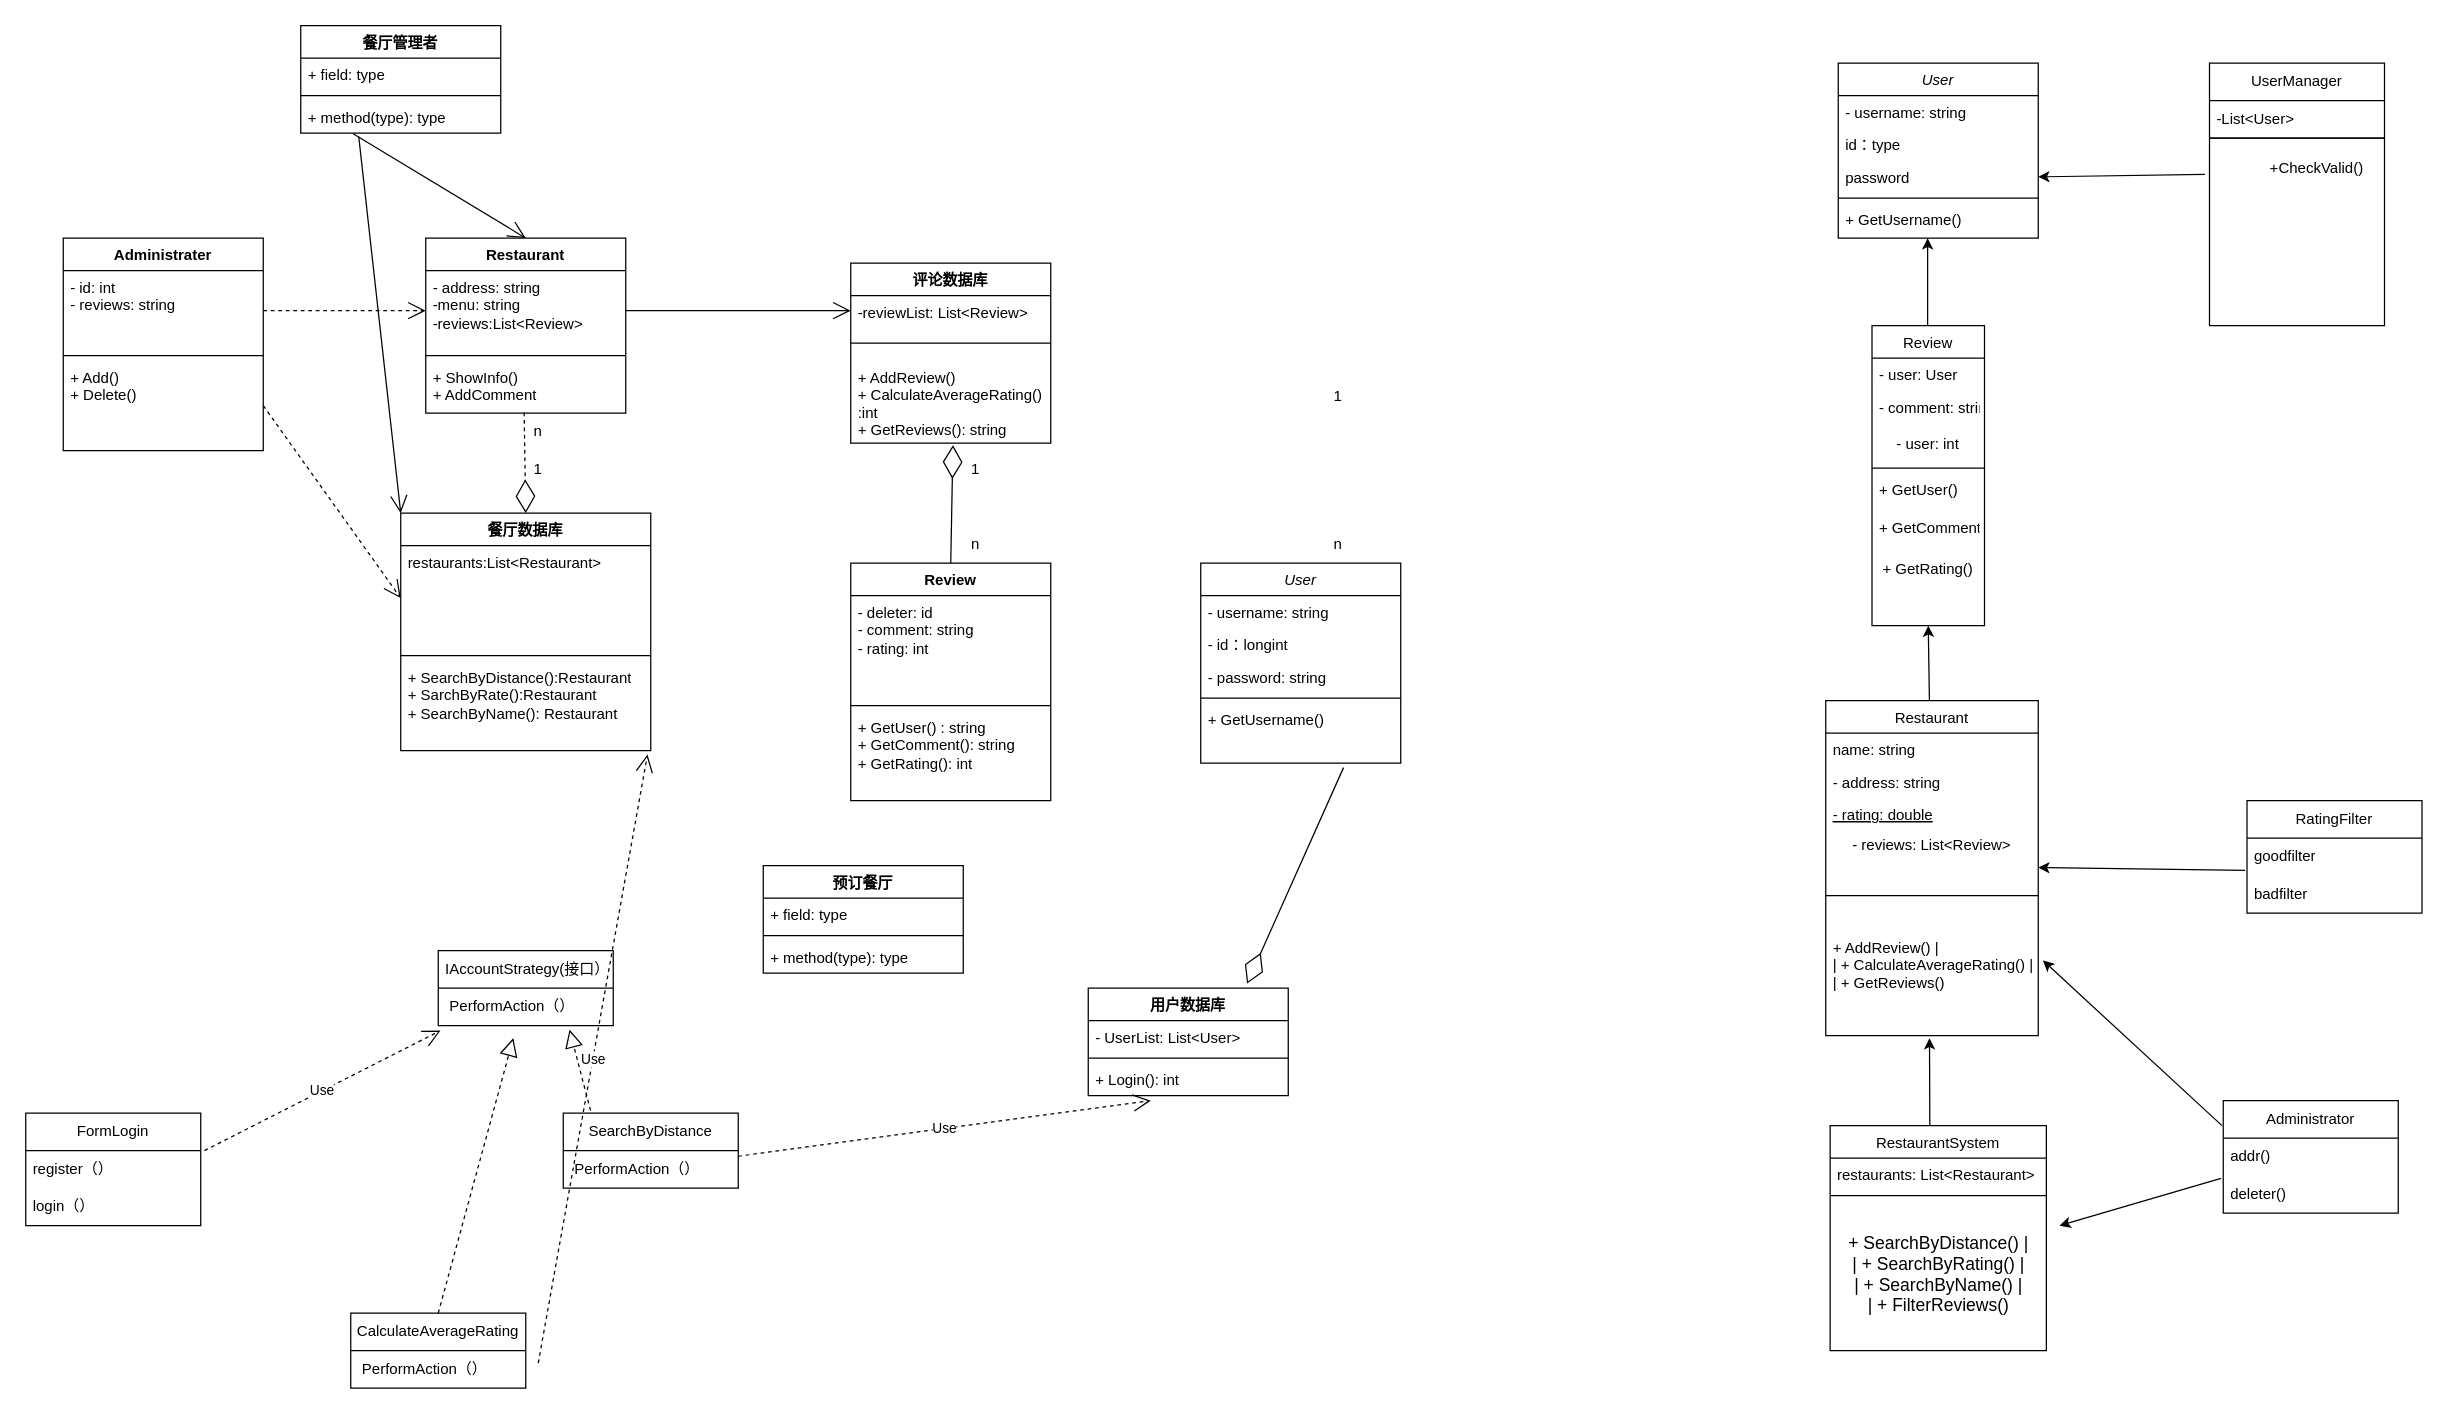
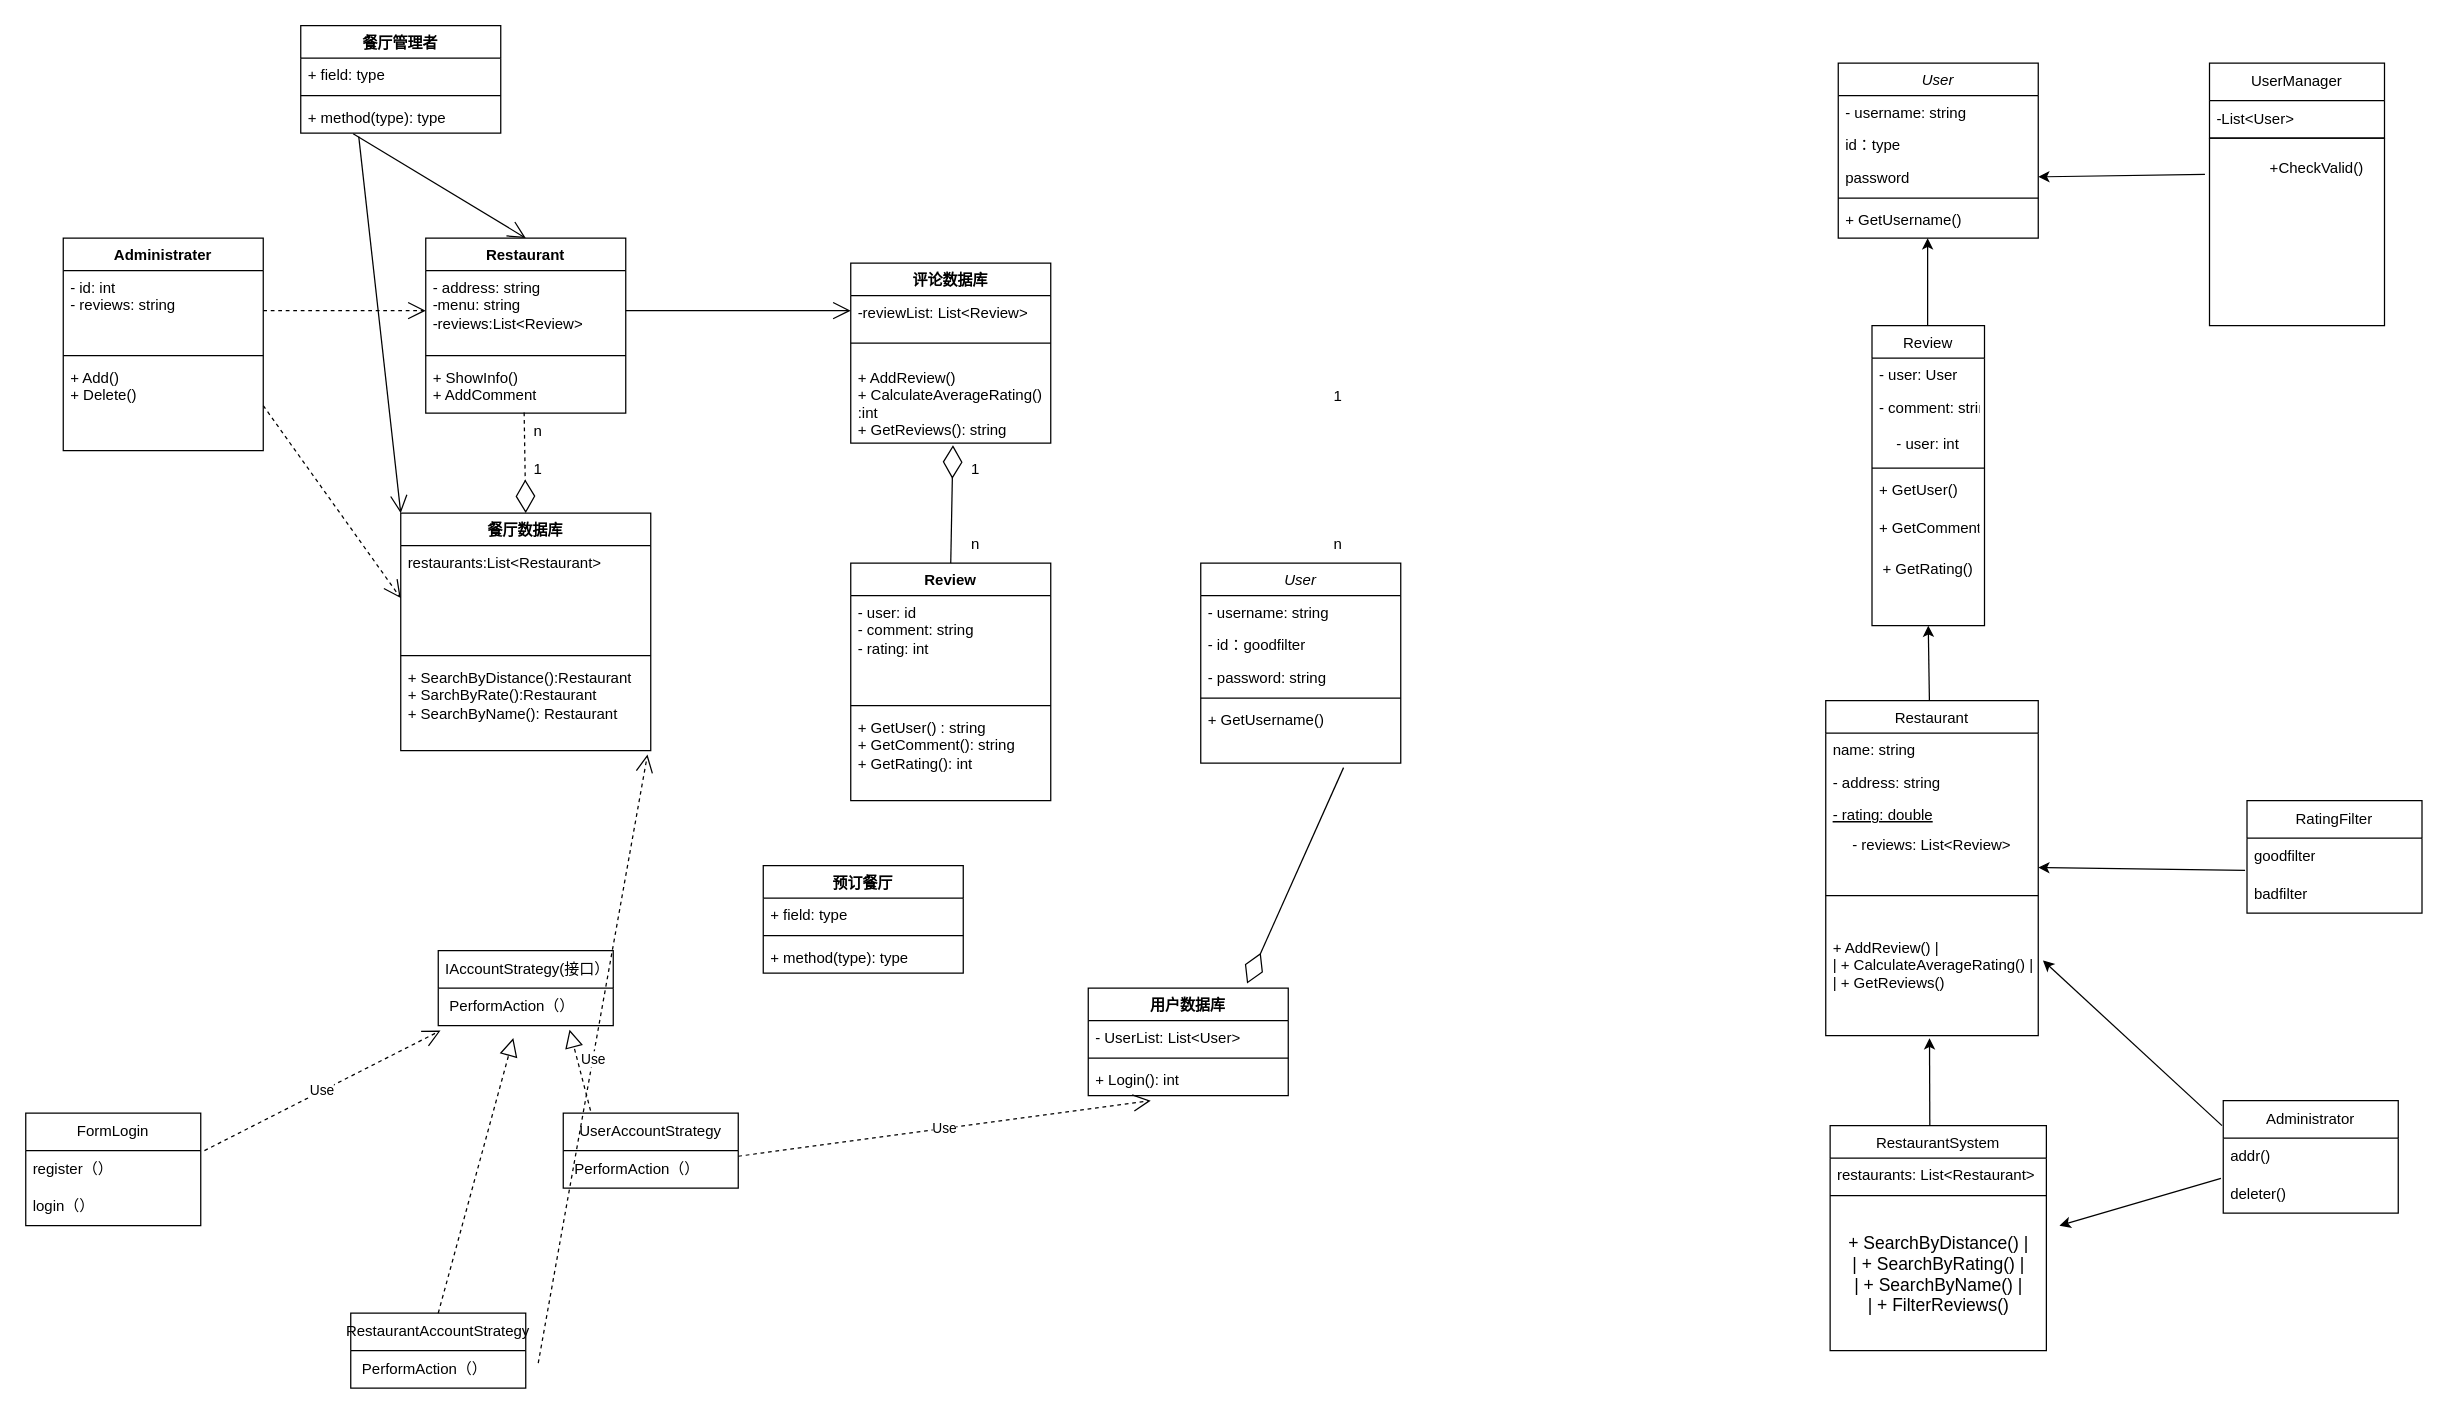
- <mxCell id="45" value="- deleter: id&lt;br&gt;- comment: string&lt;br&gt;- rating: int" style="text;strokeColor=none;fillColor=none;align=left;verticalAlign=top;spacingLeft=4;spacingRight=4;overflow=hidden;rotatable=0;points=[[0,0.5],[1,0.5]];portConstraint=eastwest;whiteSpace=wrap;html=1;" parent="44" vertex="1"><mxGeometry y="26" width="160" height="84" as="geometry" /></mxCell>
+ <mxCell id="45" value="- user: id&lt;br&gt;- comment: string&lt;br&gt;- rating: int" style="text;strokeColor=none;fillColor=none;align=left;verticalAlign=top;spacingLeft=4;spacingRight=4;overflow=hidden;rotatable=0;points=[[0,0.5],[1,0.5]];portConstraint=eastwest;whiteSpace=wrap;html=1;" parent="44" vertex="1"><mxGeometry y="26" width="160" height="84" as="geometry" /></mxCell>
- <mxCell id="55" value="- id：longint" style="text;align=left;verticalAlign=top;spacingLeft=4;spacingRight=4;overflow=hidden;rotatable=0;points=[[0,0.5],[1,0.5]];portConstraint=eastwest;rounded=0;shadow=0;html=0;" parent="53" vertex="1"><mxGeometry y="52" width="160" height="26" as="geometry" /></mxCell>
+ <mxCell id="55" value="- id：goodfilter" style="text;align=left;verticalAlign=top;spacingLeft=4;spacingRight=4;overflow=hidden;rotatable=0;points=[[0,0.5],[1,0.5]];portConstraint=eastwest;rounded=0;shadow=0;html=0;" parent="53" vertex="1"><mxGeometry y="52" width="160" height="26" as="geometry" /></mxCell>
- <mxCell id="101" value="SearchByDistance" style="swimlane;fontStyle=0;childLayout=stackLayout;horizontal=1;startSize=30;horizontalStack=0;resizeParent=1;resizeParentMax=0;resizeLast=0;collapsible=1;marginBottom=0;whiteSpace=wrap;html=1;" vertex="1" parent="1"><mxGeometry x="450" y="890" width="140" height="60" as="geometry" /></mxCell>
+ <mxCell id="101" value="UserAccountStrategy" style="swimlane;fontStyle=0;childLayout=stackLayout;horizontal=1;startSize=30;horizontalStack=0;resizeParent=1;resizeParentMax=0;resizeLast=0;collapsible=1;marginBottom=0;whiteSpace=wrap;html=1;" vertex="1" parent="1"><mxGeometry x="450" y="890" width="140" height="60" as="geometry" /></mxCell>
- <mxCell id="103" value="CalculateAverageRating" style="swimlane;fontStyle=0;childLayout=stackLayout;horizontal=1;startSize=30;horizontalStack=0;resizeParent=1;resizeParentMax=0;resizeLast=0;collapsible=1;marginBottom=0;whiteSpace=wrap;html=1;" vertex="1" parent="1"><mxGeometry x="280" y="1050" width="140" height="60" as="geometry" /></mxCell>
+ <mxCell id="103" value="RestaurantAccountStrategy" style="swimlane;fontStyle=0;childLayout=stackLayout;horizontal=1;startSize=30;horizontalStack=0;resizeParent=1;resizeParentMax=0;resizeLast=0;collapsible=1;marginBottom=0;whiteSpace=wrap;html=1;" vertex="1" parent="1"><mxGeometry x="280" y="1050" width="140" height="60" as="geometry" /></mxCell>
